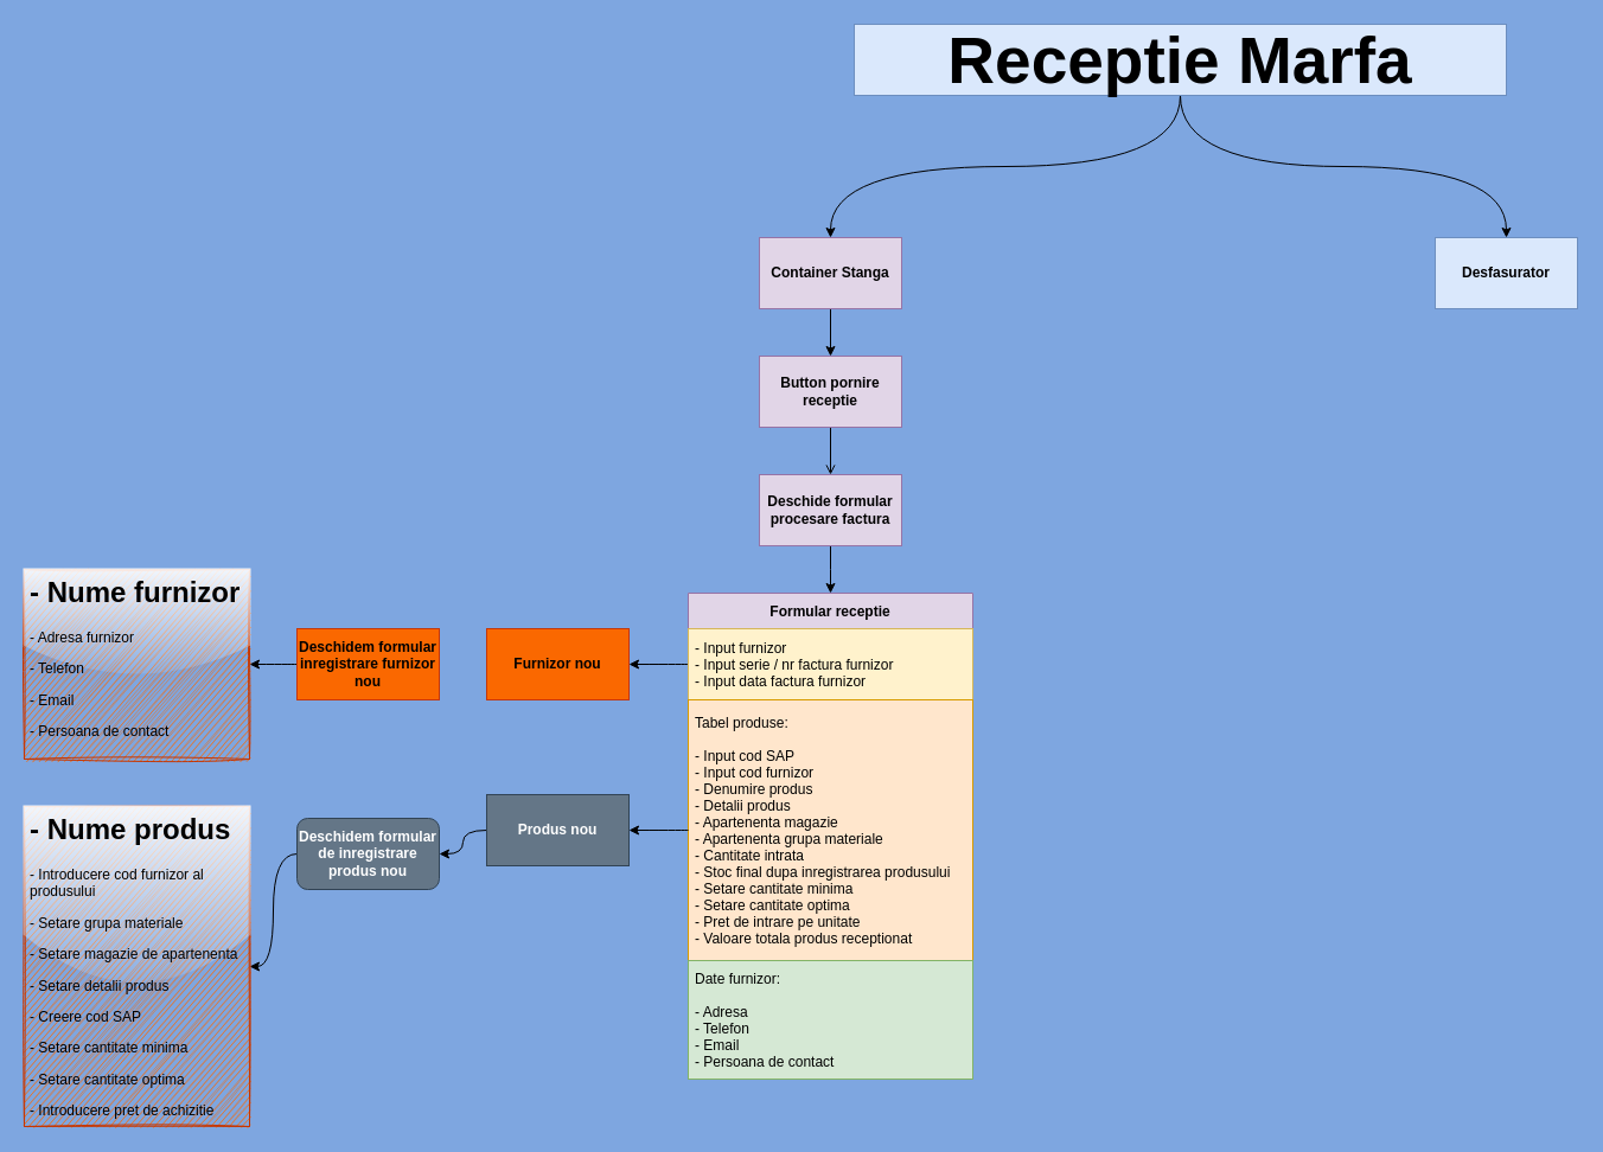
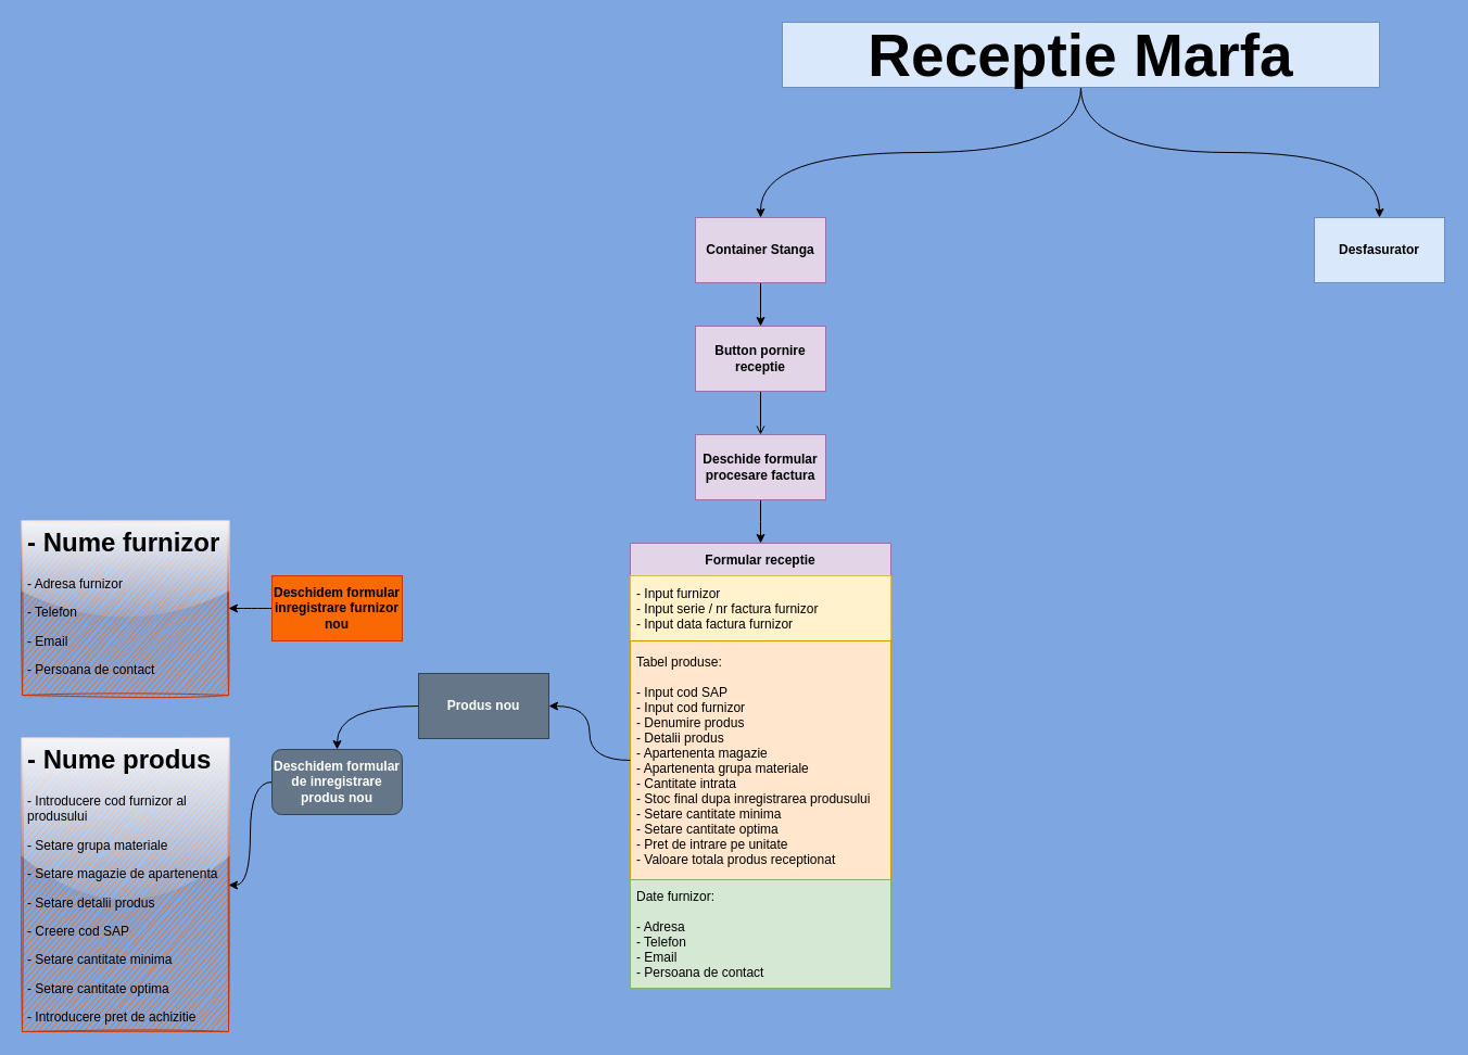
- <mxCell id="18" value="&lt;b&gt;Furnizor nou&lt;/b&gt;" style="rounded=0;whiteSpace=wrap;html=1;fillColor=#fa6800;strokeColor=#C73500;fontColor=#000000;" vertex="1" parent="1"><mxGeometry x="410" y="530" width="120" height="60" as="geometry" /></mxCell>
- <mxCell id="9" value="" style="edgeStyle=orthogonalEdgeStyle;rounded=0;orthogonalLoop=1;jettySize=auto;html=1;curved=1;exitX=0;exitY=0.5;exitDx=0;exitDy=0;" edge="1" parent="1" source="14" target="18"><mxGeometry relative="1" as="geometry" /></mxCell>
- <mxCell id="24" value="&lt;b&gt;Produs nou&lt;/b&gt;" style="rounded=0;whiteSpace=wrap;html=1;fillColor=#647687;strokeColor=#314354;fontColor=#ffffff;" vertex="1" parent="1"><mxGeometry x="410" y="670" width="120" height="60" as="geometry" /></mxCell>
+ <mxCell id="24" value="&lt;b&gt;Produs nou&lt;/b&gt;" style="rounded=0;whiteSpace=wrap;html=1;fillColor=#647687;strokeColor=#314354;fontColor=#ffffff;" vertex="1" parent="1"><mxGeometry x="385" y="620" width="120" height="60" as="geometry" /></mxCell>
